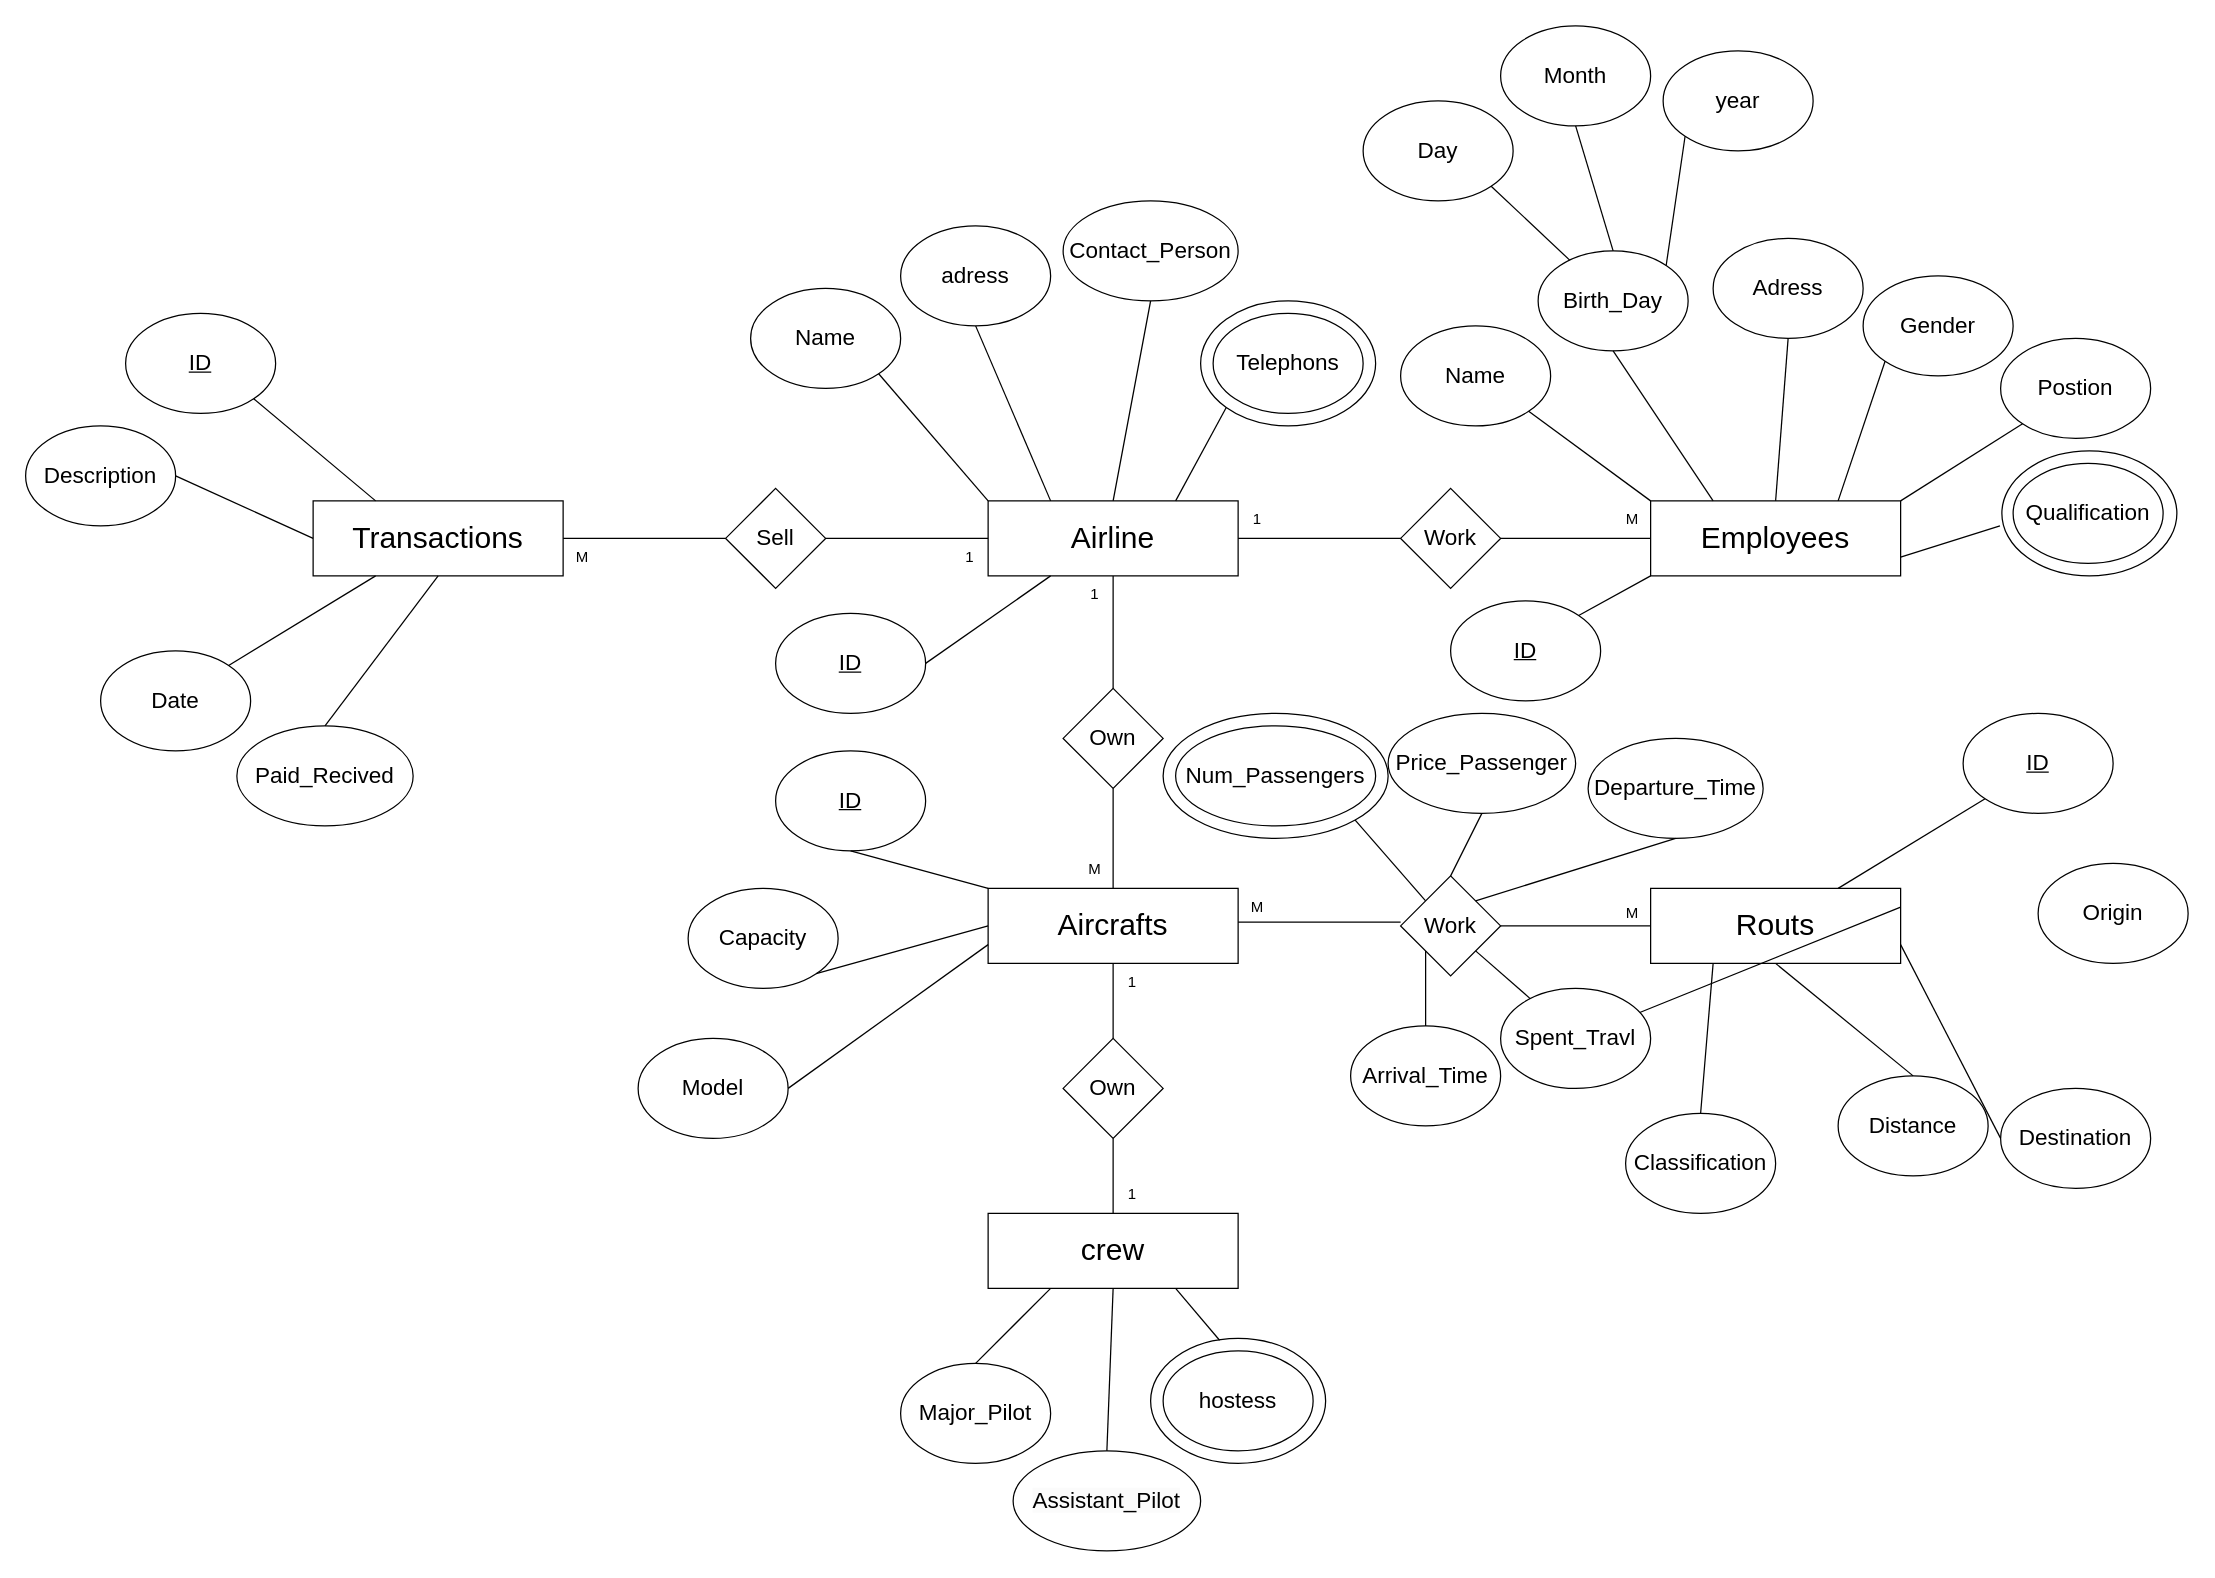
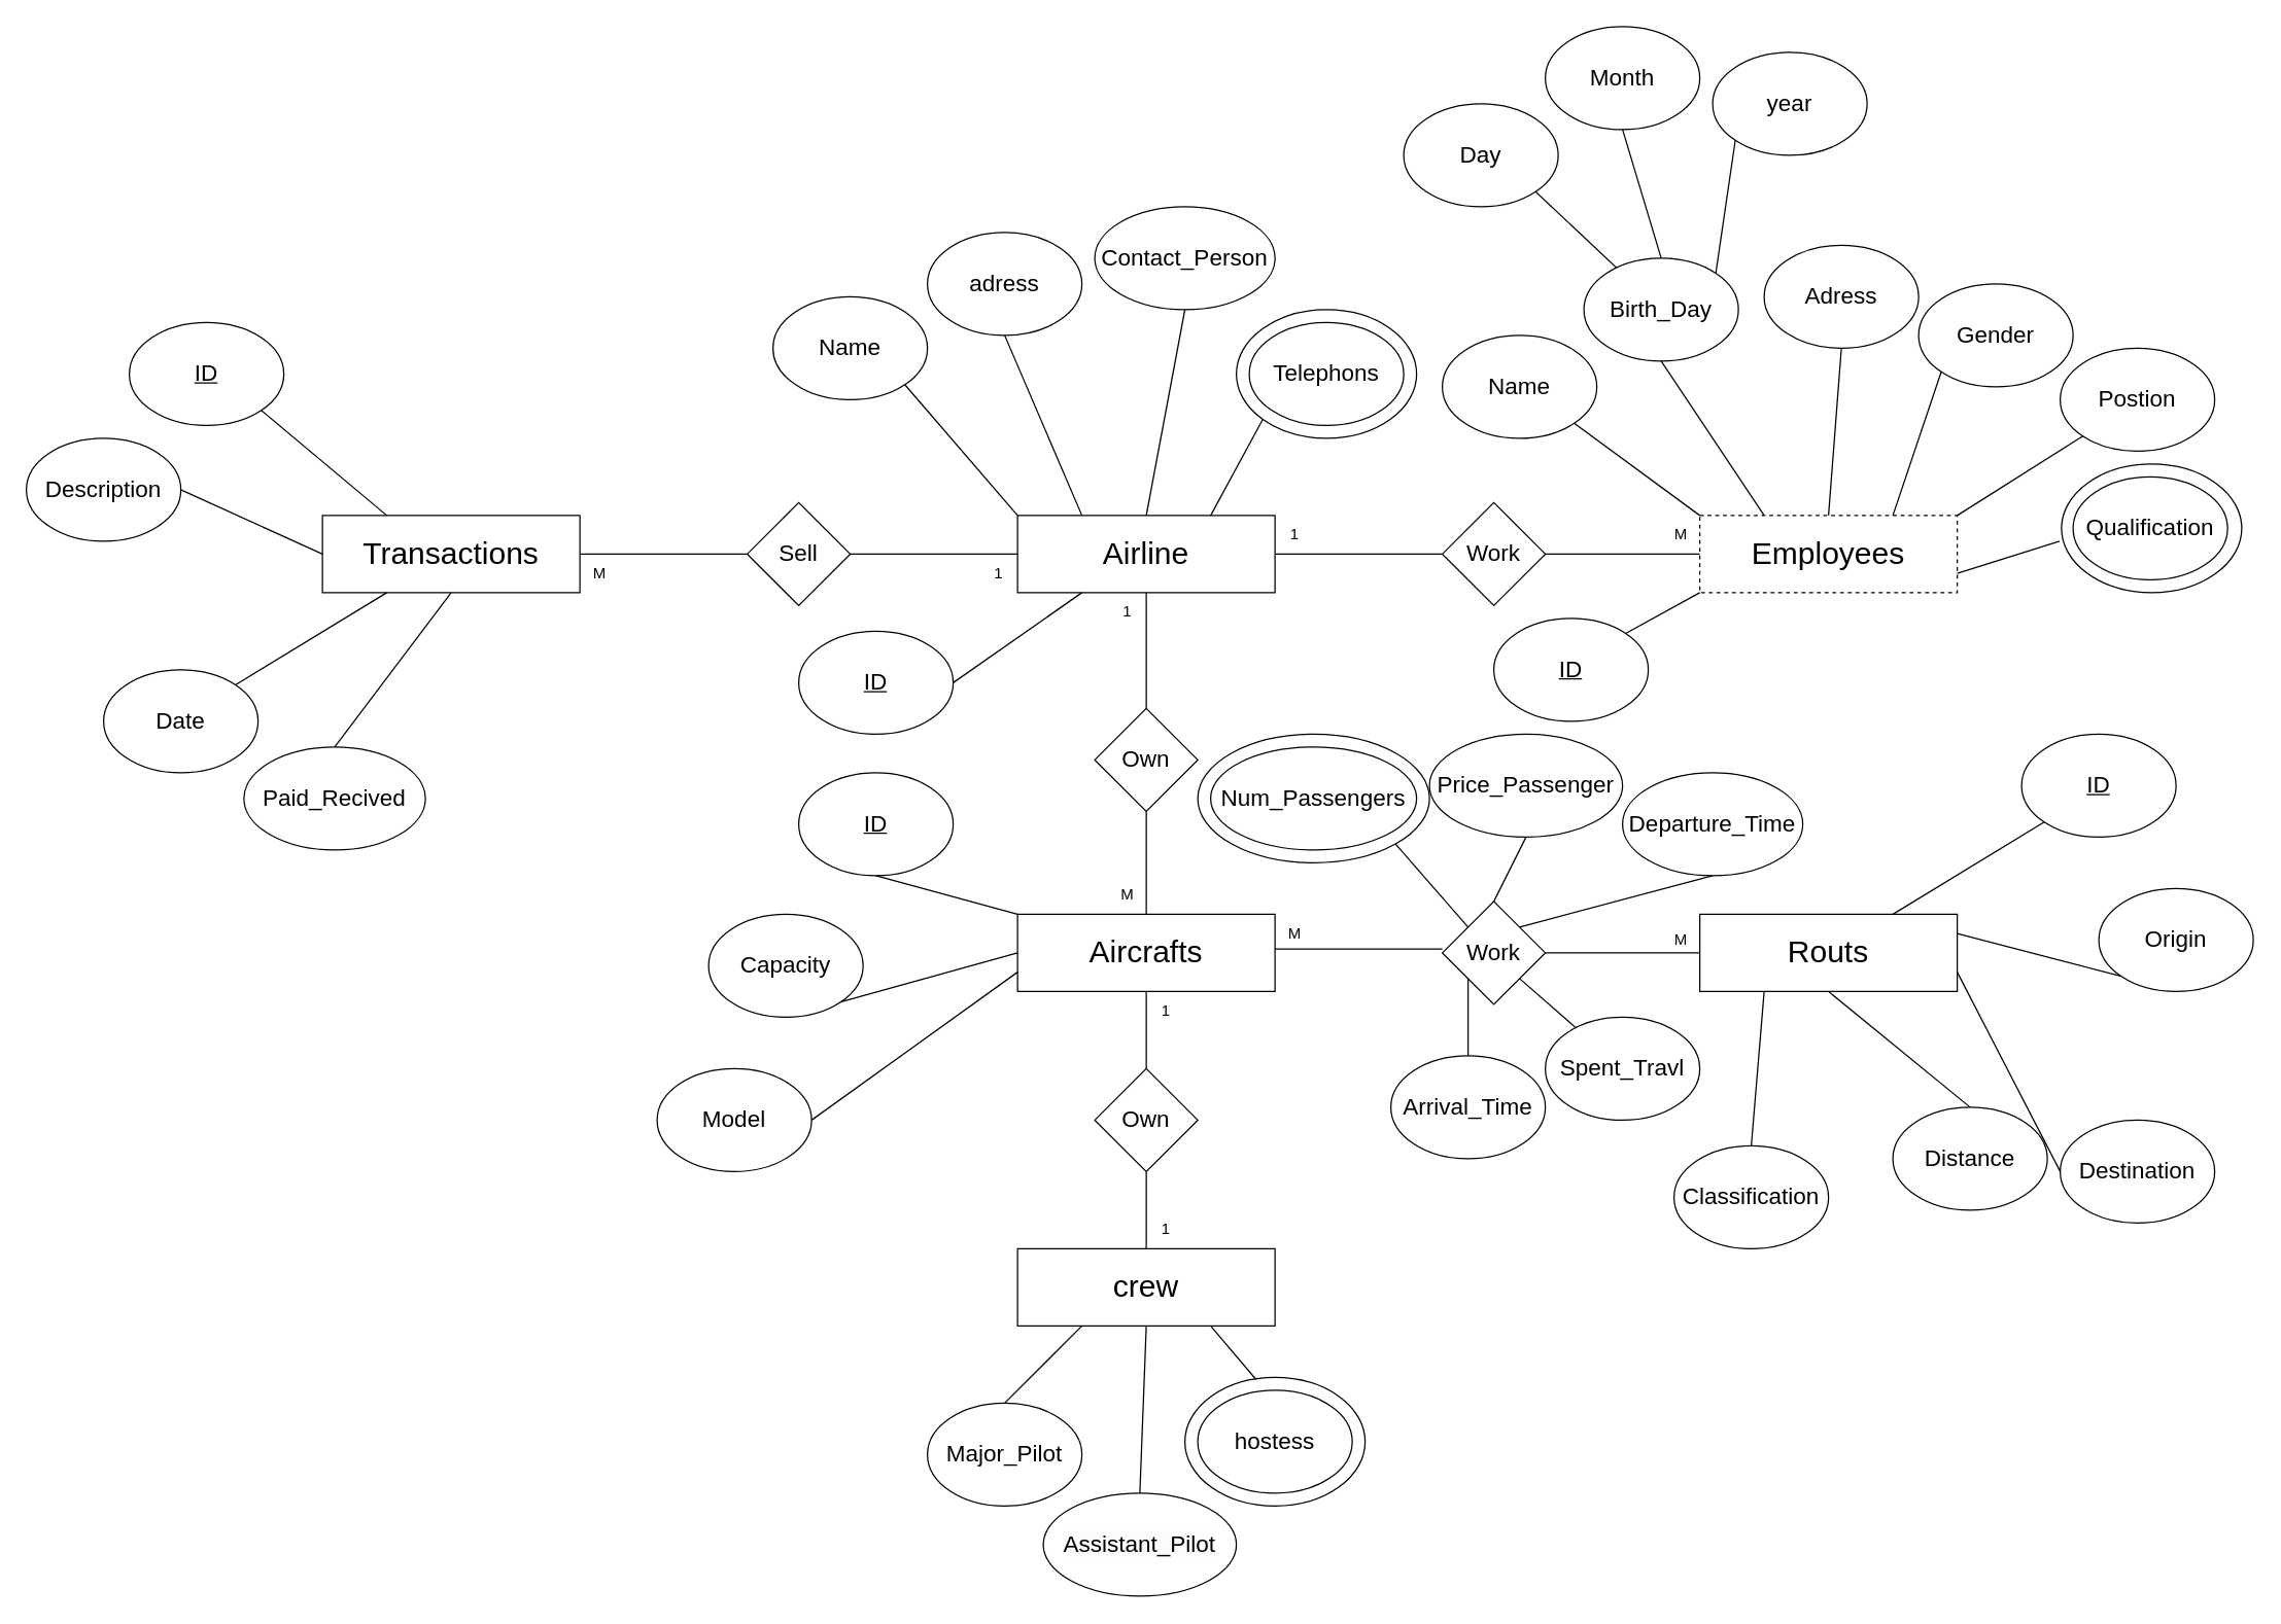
- <mxCell id="20" value="&lt;font style=&quot;font-size: 24px;&quot;&gt;Employees&lt;/font&gt;" style="rounded=0;whiteSpace=wrap;html=1;" vertex="1" parent="1"><mxGeometry x="1320" y="400" width="200" height="60" as="geometry" /></mxCell>
+ <mxCell id="20" value="&lt;font style=&quot;font-size: 24px;&quot;&gt;Employees&lt;/font&gt;" style="rounded=0;whiteSpace=wrap;html=1;dashed=1;" vertex="1" parent="1"><mxGeometry x="1320" y="400" width="200" height="60" as="geometry" /></mxCell>
- <mxCell id="77" value="&lt;font style=&quot;font-size: 18px;&quot;&gt;Departure_Time&lt;/font&gt;" style="ellipse;whiteSpace=wrap;html=1;" vertex="1" parent="1"><mxGeometry x="1270" y="590" width="140" height="80" as="geometry" /></mxCell>
+ <mxCell id="77" value="&lt;font style=&quot;font-size: 18px;&quot;&gt;Departure_Time&lt;/font&gt;" style="ellipse;whiteSpace=wrap;html=1;" vertex="1" parent="1"><mxGeometry x="1260" y="600" width="140" height="80" as="geometry" /></mxCell>
- <mxCell id="42" value="" style="endArrow=none;html=1;rounded=0;exitX=1;exitY=0.25;exitDx=0;exitDy=0;" edge="1" parent="1" source="33" target="81"><mxGeometry width="50" height="50" relative="1" as="geometry"><mxPoint x="1490" y="720" as="sourcePoint" /><mxPoint x="1528" y="618" as="targetPoint" /></mxGeometry></mxCell>
+ <mxCell id="42" value="" style="endArrow=none;html=1;rounded=0;entryX=0;entryY=1;entryDx=0;entryDy=0;exitX=1;exitY=0.25;exitDx=0;exitDy=0;" edge="1" parent="1" source="33" target="40"><mxGeometry width="50" height="50" relative="1" as="geometry"><mxPoint x="1490" y="720" as="sourcePoint" /><mxPoint x="1528" y="618" as="targetPoint" /></mxGeometry></mxCell>
